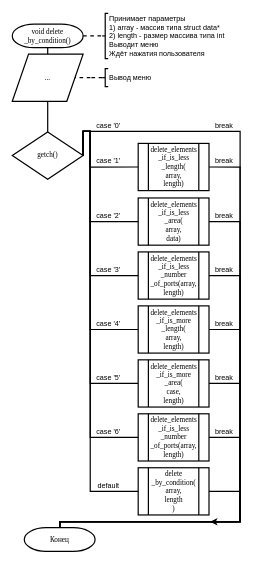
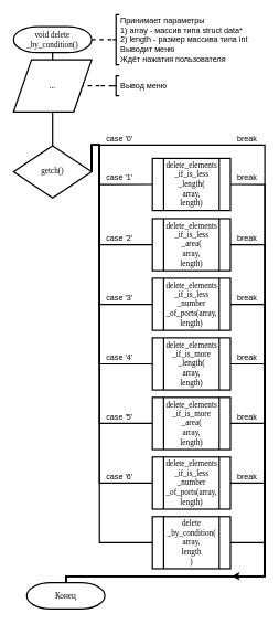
- <mxCell id="19" value="delete_elements&lt;br&gt;_if_is_less&lt;br&gt;_area(&lt;br&gt;array,&lt;br&gt;data)" style="verticalLabelPosition=middle;verticalAlign=middle;html=1;shape=process;whiteSpace=wrap;rounded=0;size=0.14;arcSize=6;strokeWidth=2;fontFamily=Times New Roman;labelPosition=center;align=center;" vertex="1" parent="1"><mxGeometry x="230" y="329" width="118.11" height="78.74" as="geometry" /></mxCell>
+ <mxCell id="19" value="delete_elements&lt;br&gt;_if_is_less&lt;br&gt;_area(&lt;br&gt;array,&lt;br&gt;length)" style="verticalLabelPosition=middle;verticalAlign=middle;html=1;shape=process;whiteSpace=wrap;rounded=0;size=0.14;arcSize=6;strokeWidth=2;fontFamily=Times New Roman;labelPosition=center;align=center;" vertex="1" parent="1"><mxGeometry x="230" y="329" width="118.11" height="78.74" as="geometry" /></mxCell>
- <mxCell id="25" value="delete_elements&lt;br&gt;_if_is_more&lt;br&gt;_area(&lt;br&gt;case,&lt;br&gt;length)" style="verticalLabelPosition=middle;verticalAlign=middle;html=1;shape=process;whiteSpace=wrap;rounded=0;size=0.14;arcSize=6;strokeWidth=2;fontFamily=Times New Roman;labelPosition=center;align=center;" vertex="1" parent="1"><mxGeometry x="230" y="599" width="118.11" height="78.74" as="geometry" /></mxCell>
+ <mxCell id="25" value="delete_elements&lt;br&gt;_if_is_more&lt;br&gt;_area(&lt;br&gt;array,&lt;br&gt;length)" style="verticalLabelPosition=middle;verticalAlign=middle;html=1;shape=process;whiteSpace=wrap;rounded=0;size=0.14;arcSize=6;strokeWidth=2;fontFamily=Times New Roman;labelPosition=center;align=center;" vertex="1" parent="1"><mxGeometry x="230" y="599" width="118.11" height="78.74" as="geometry" /></mxCell>
- <mxCell id="45" value="default" style="text;html=1;align=center;verticalAlign=middle;resizable=0;points=[];autosize=1;" vertex="1" parent="1"><mxGeometry x="155" y="799" width="50" height="20" as="geometry" /></mxCell>
